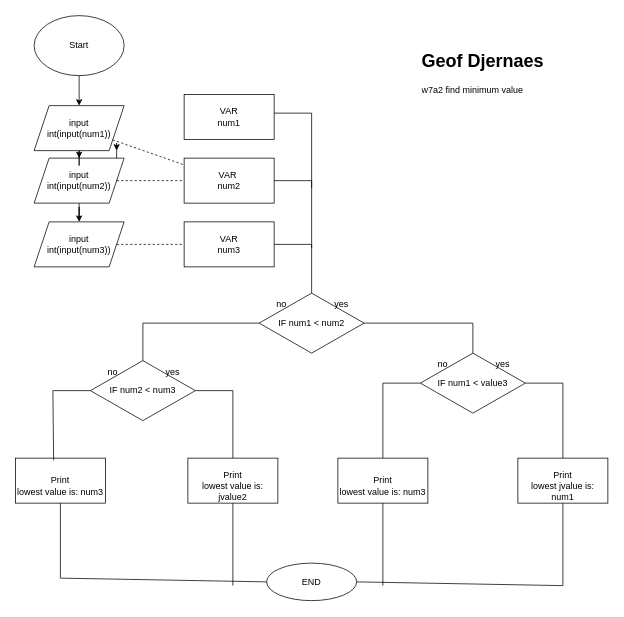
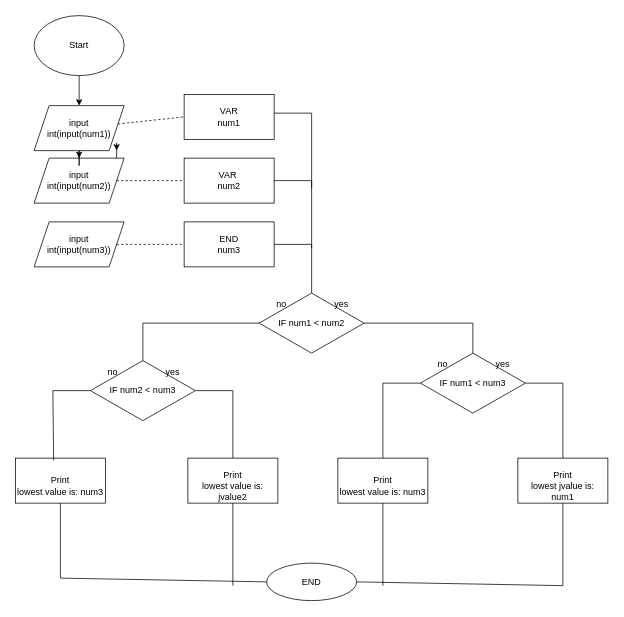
- <mxCell id="43" value="&lt;h1 style=&quot;margin-top: 0px;&quot;&gt;Geof Djernaes&lt;/h1&gt;&lt;div&gt;w7a2 find minimum value&lt;/div&gt;" style="text;html=1;whiteSpace=wrap;overflow=hidden;rounded=0;" vertex="1" parent="1"><mxGeometry x="560" y="60" width="180" height="120" as="geometry" /></mxCell>
- <mxCell id="35" value="" style="endArrow=none;dashed=1;html=1;rounded=0;" edge="1" parent="1" source="9" target="11"><mxGeometry width="50" height="50" relative="1" as="geometry"><mxPoint x="215" y="235" as="sourcePoint" /><mxPoint x="285" y="230" as="targetPoint" /></mxGeometry></mxCell>
+ <mxCell id="35" value="" style="endArrow=none;dashed=1;html=1;rounded=0;entryX=0;entryY=0.5;entryDx=0;entryDy=0;" edge="1" parent="1" source="9" target="12"><mxGeometry width="50" height="50" relative="1" as="geometry"><mxPoint x="215" y="235" as="sourcePoint" /><mxPoint x="285" y="230" as="targetPoint" /></mxGeometry></mxCell>
- <mxCell id="5" value="" style="edgeStyle=orthogonalEdgeStyle;rounded=0;orthogonalLoop=1;jettySize=auto;html=1;" edge="1" parent="1" source="7" target="4"><mxGeometry relative="1" as="geometry" /></mxCell>
- <mxCell id="10" value="VAR&lt;div&gt;num3&lt;/div&gt;" style="rounded=0;whiteSpace=wrap;html=1;" vertex="1" parent="1"><mxGeometry x="245" y="295" width="120" height="60" as="geometry" /></mxCell>
+ <mxCell id="10" value="END&lt;div&gt;num3&lt;/div&gt;" style="rounded=0;whiteSpace=wrap;html=1;" vertex="1" parent="1"><mxGeometry x="245" y="295" width="120" height="60" as="geometry" /></mxCell>
- <mxCell id="19" value="IF num1 &amp;lt; value3" style="rhombus;whiteSpace=wrap;html=1;" vertex="1" parent="1"><mxGeometry x="560" y="470" width="140" height="80" as="geometry" /></mxCell>
+ <mxCell id="19" value="IF num1 &amp;lt; num3" style="rhombus;whiteSpace=wrap;html=1;" vertex="1" parent="1"><mxGeometry x="560" y="470" width="140" height="80" as="geometry" /></mxCell>
